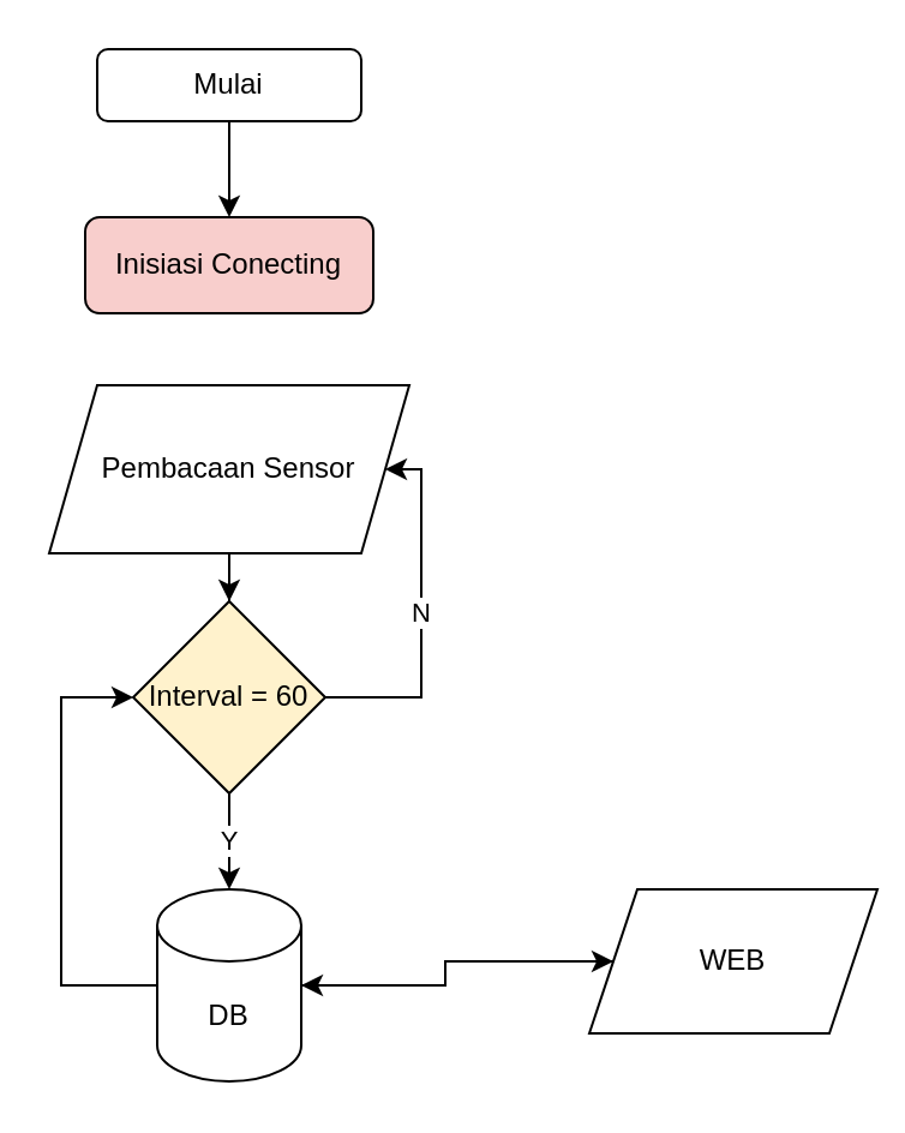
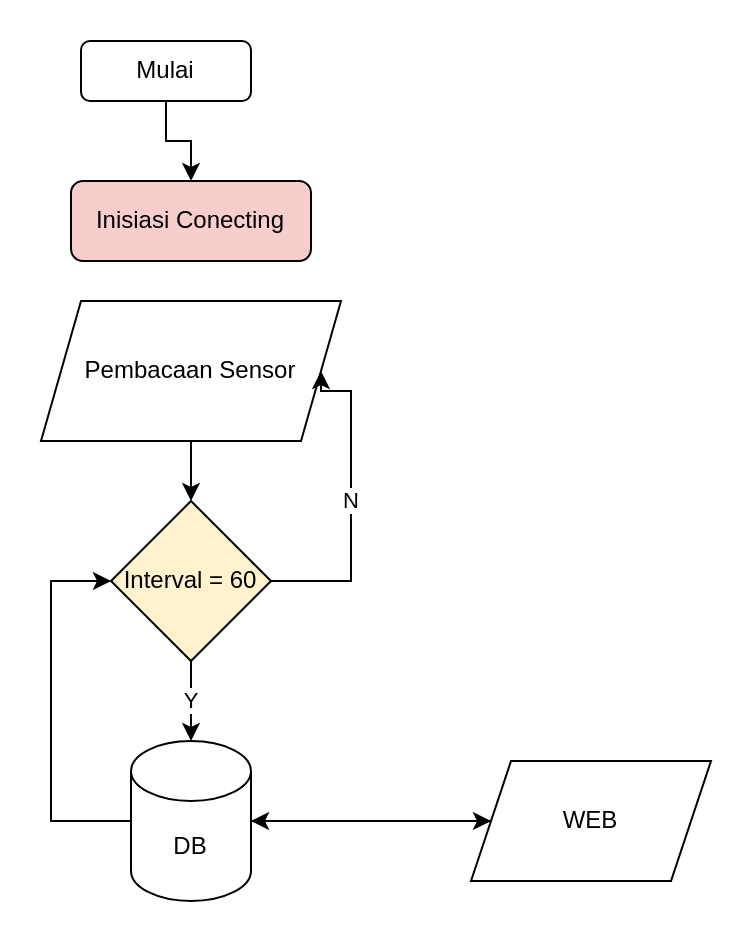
- <mxCell id="3" value="Mulai" style="rounded=1;whiteSpace=wrap;html=1;" vertex="1" parent="1"><mxGeometry x="40" y="20" width="110" height="30" as="geometry" /></mxCell>
+ <mxCell id="3" value="Mulai" style="rounded=1;whiteSpace=wrap;html=1;" vertex="1" parent="1"><mxGeometry x="40" y="20" width="85" height="30" as="geometry" /></mxCell>
- <mxCell id="6" value="Pembacaan Sensor" style="shape=parallelogram;perimeter=parallelogramPerimeter;whiteSpace=wrap;html=1;fixedSize=1;" vertex="1" parent="1"><mxGeometry x="20" y="160" width="150" height="70" as="geometry" /></mxCell>
+ <mxCell id="6" value="Pembacaan Sensor" style="shape=parallelogram;perimeter=parallelogramPerimeter;whiteSpace=wrap;html=1;fixedSize=1;" vertex="1" parent="1"><mxGeometry x="20" y="150" width="150" height="70" as="geometry" /></mxCell>
- <mxCell id="8" value="WEB" style="shape=parallelogram;perimeter=parallelogramPerimeter;whiteSpace=wrap;html=1;fixedSize=1;" vertex="1" parent="1"><mxGeometry x="245" y="370" width="120" height="60" as="geometry" /></mxCell>
+ <mxCell id="8" value="WEB" style="shape=parallelogram;perimeter=parallelogramPerimeter;whiteSpace=wrap;html=1;fixedSize=1;" vertex="1" parent="1"><mxGeometry x="235" y="380" width="120" height="60" as="geometry" /></mxCell>
